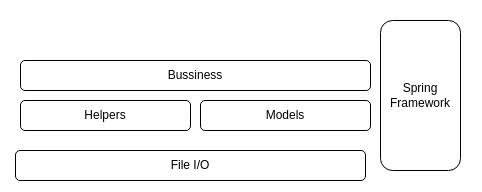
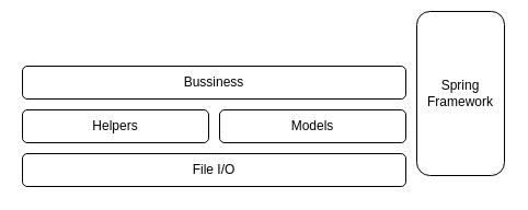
- <mxCell id="2" value="Spring Framework" style="rounded=1;whiteSpace=wrap;html=1;" vertex="1" parent="1"><mxGeometry x="380" y="20" width="80" height="150" as="geometry" /></mxCell>
+ <mxCell id="2" value="Spring Framework" style="rounded=1;whiteSpace=wrap;html=1;" vertex="1" parent="1"><mxGeometry x="380" y="10" width="80" height="150" as="geometry" /></mxCell>
- <mxCell id="3" value="File I/O" style="rounded=1;whiteSpace=wrap;html=1;" vertex="1" parent="1"><mxGeometry x="15" y="150" width="350" height="30" as="geometry" /></mxCell>
+ <mxCell id="3" value="File I/O" style="rounded=1;whiteSpace=wrap;html=1;" vertex="1" parent="1"><mxGeometry x="20" y="140" width="350" height="30" as="geometry" /></mxCell>
